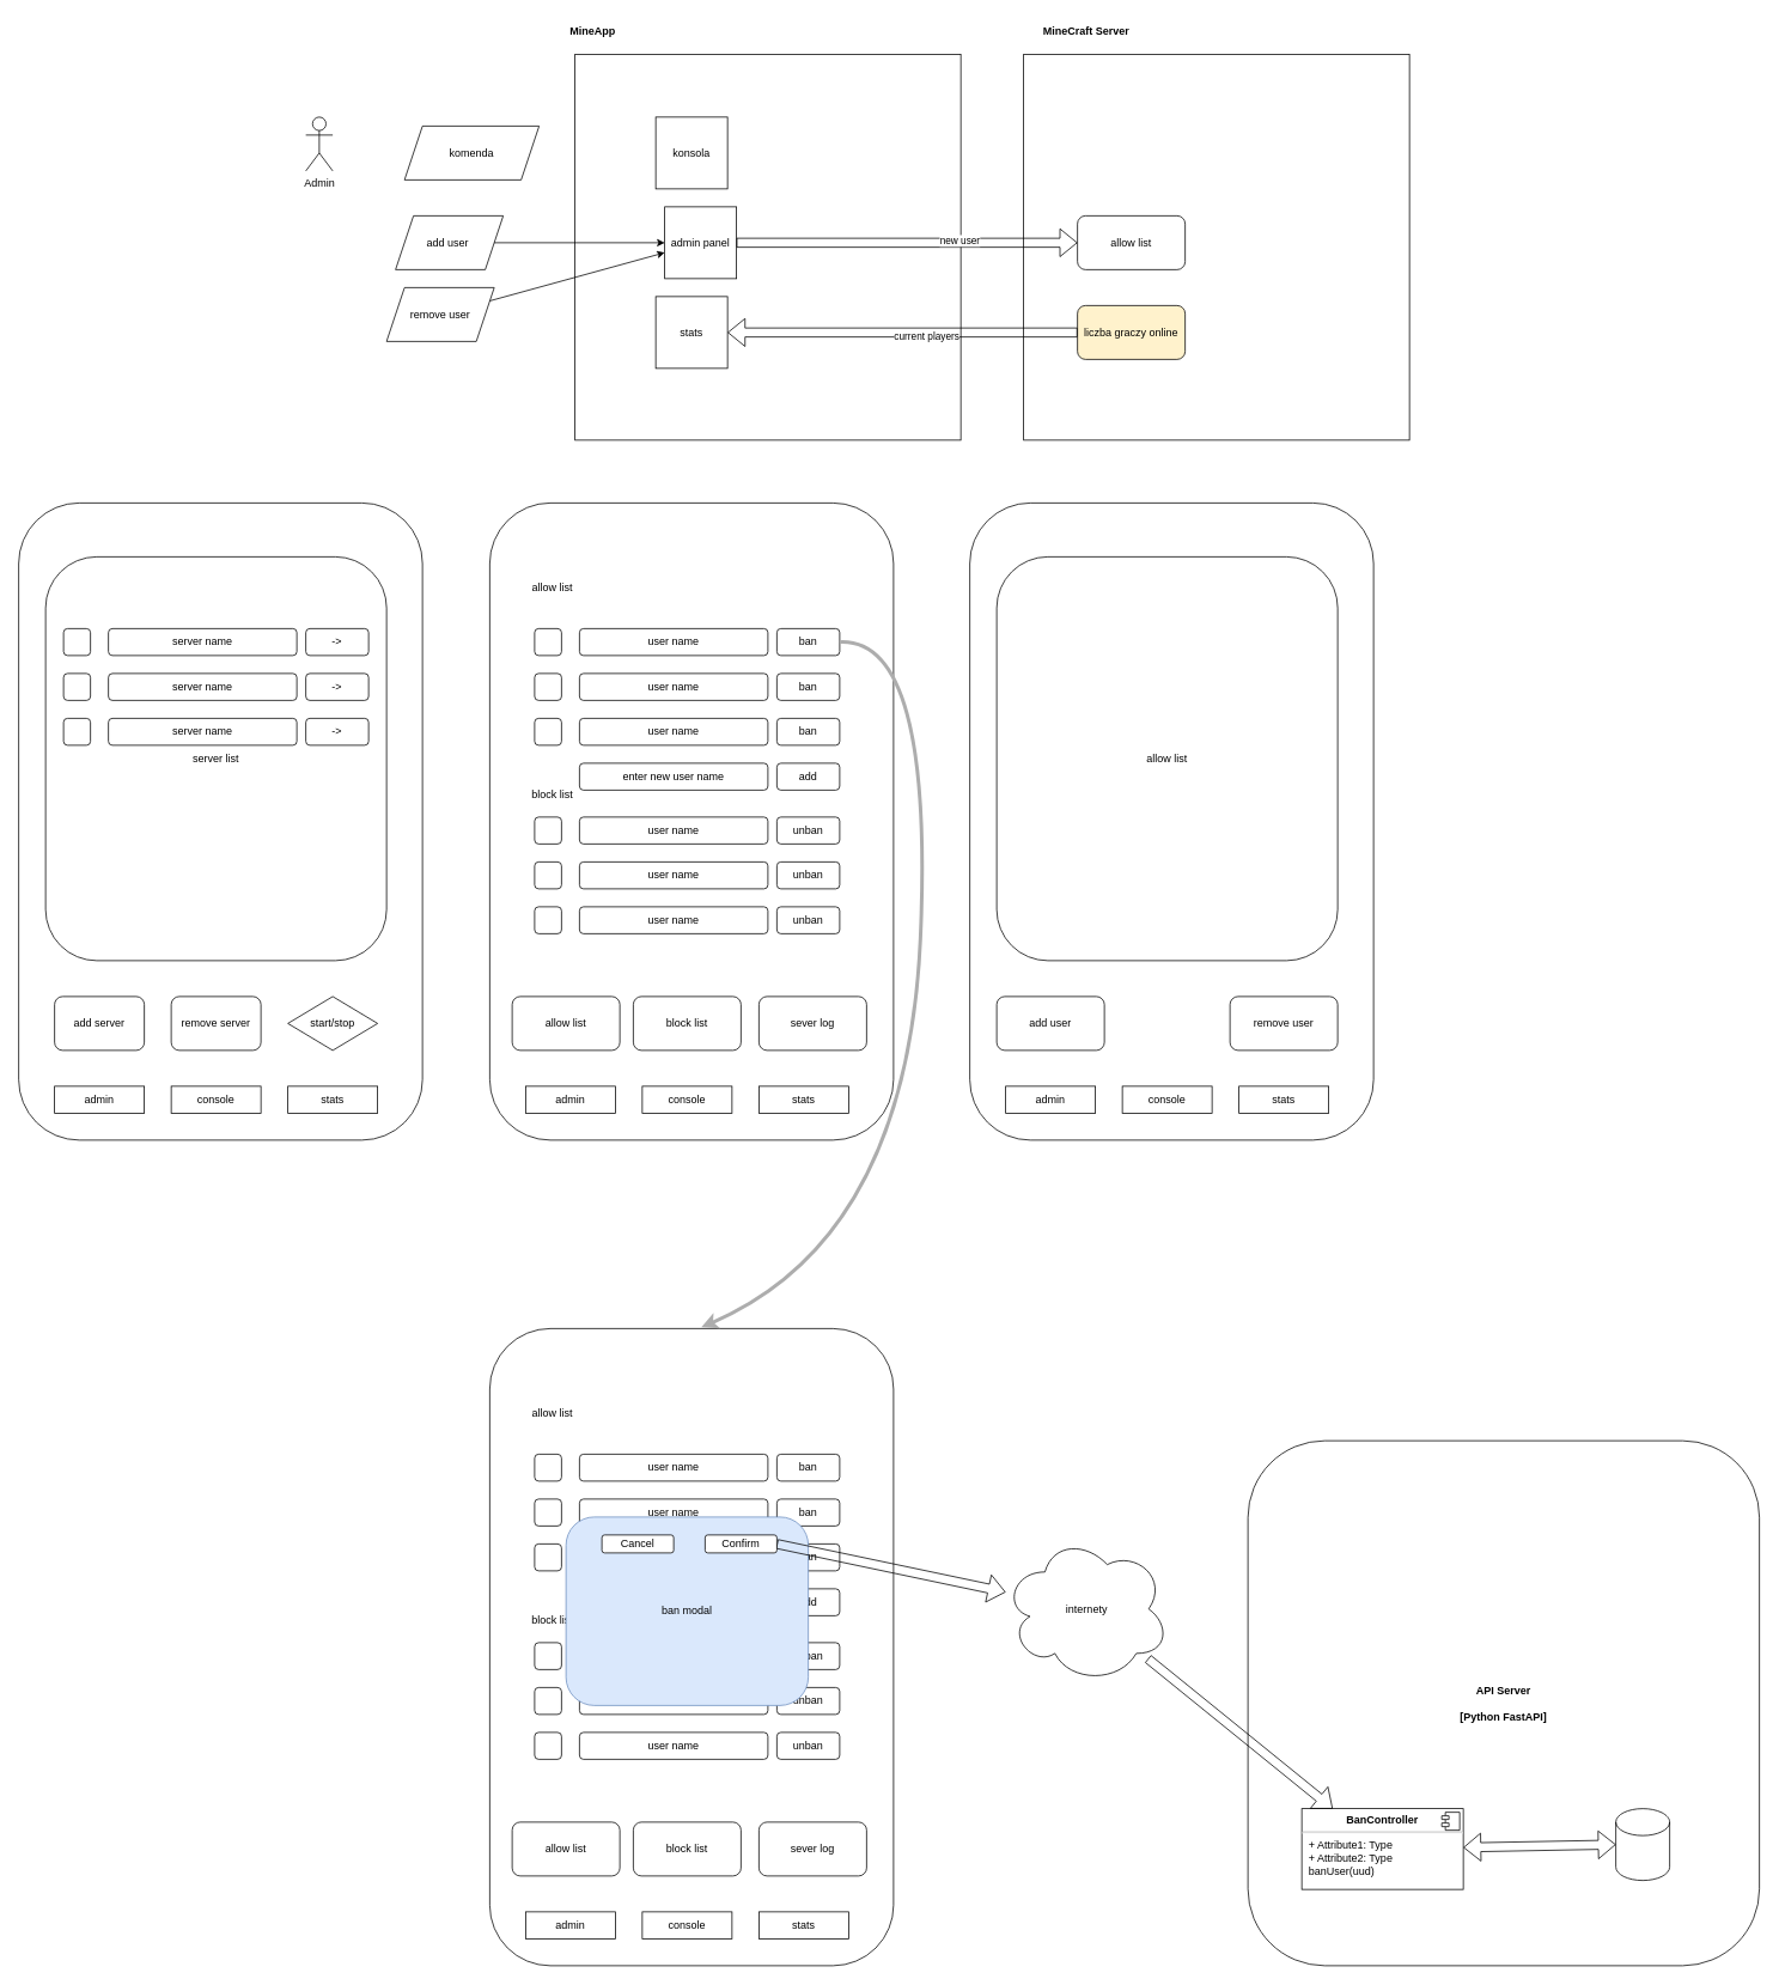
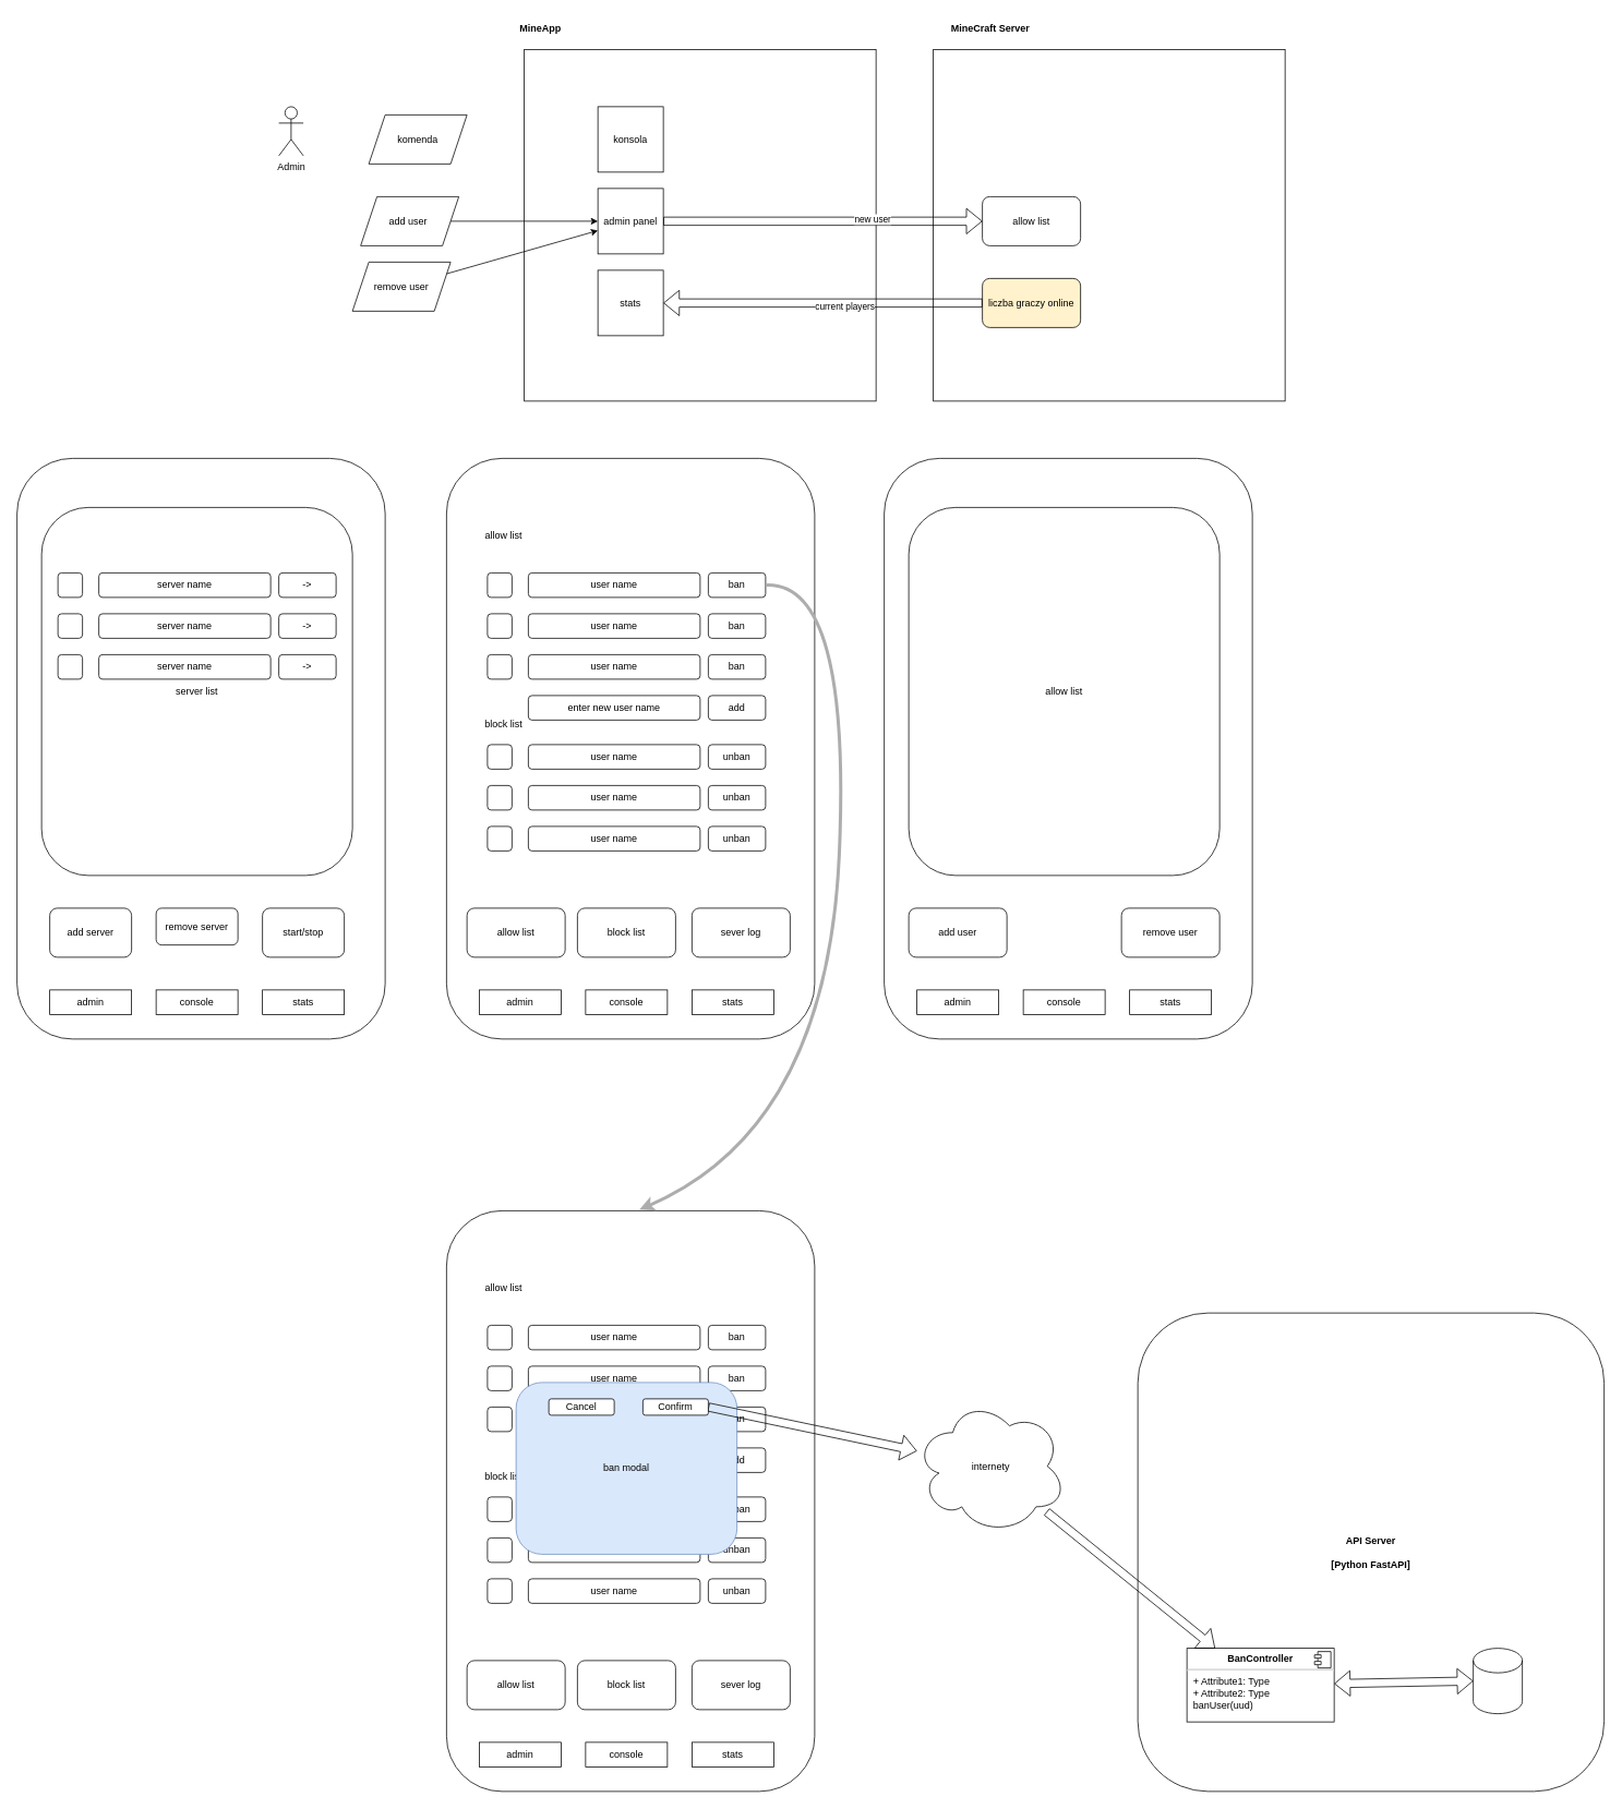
- <mxCell id="7" value="komenda" style="shape=parallelogram;perimeter=parallelogramPerimeter;whiteSpace=wrap;html=1;fixedSize=1;" parent="1" vertex="1"><mxGeometry x="450" y="140" width="150" height="60" as="geometry" /></mxCell>
+ <mxCell id="7" value="komenda" style="shape=parallelogram;perimeter=parallelogramPerimeter;whiteSpace=wrap;html=1;fixedSize=1;" parent="1" vertex="1"><mxGeometry x="450" y="140" width="120" height="60" as="geometry" /></mxCell>
- <mxCell id="9" value="admin panel" style="whiteSpace=wrap;html=1;aspect=fixed;" parent="1" vertex="1"><mxGeometry x="740" y="230" width="80" height="80" as="geometry" /></mxCell>
+ <mxCell id="9" value="admin panel" style="whiteSpace=wrap;html=1;aspect=fixed;" parent="1" vertex="1"><mxGeometry x="730" y="230" width="80" height="80" as="geometry" /></mxCell>
- <mxCell id="33" value="remove server" style="rounded=1;whiteSpace=wrap;html=1;" parent="1" vertex="1"><mxGeometry x="190" y="1110" width="100" height="60" as="geometry" /></mxCell>
+ <mxCell id="33" value="remove server" style="rounded=1;whiteSpace=wrap;html=1;" parent="1" vertex="1"><mxGeometry x="190" y="1110" width="100" height="45" as="geometry" /></mxCell>
- <mxCell id="35" value="start/stop" style="rhombus;whiteSpace=wrap;html=1;" parent="1" vertex="1"><mxGeometry y="1110" width="100" height="60" as="geometry" x="320" /></mxCell>
+ <mxCell id="35" value="start/stop" style="rounded=1;whiteSpace=wrap;html=1;" parent="1" vertex="1"><mxGeometry y="1110" width="100" height="60" as="geometry" x="320" /></mxCell>
